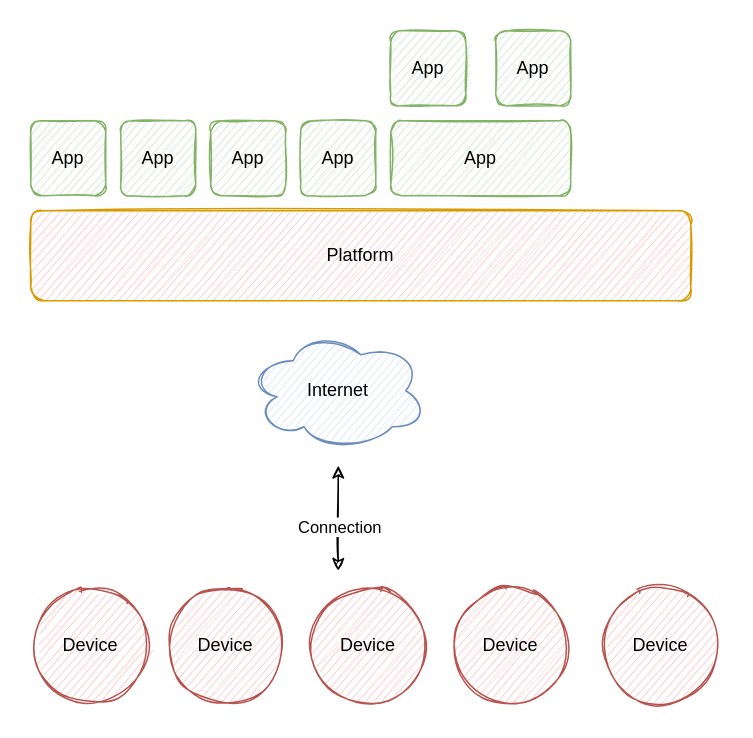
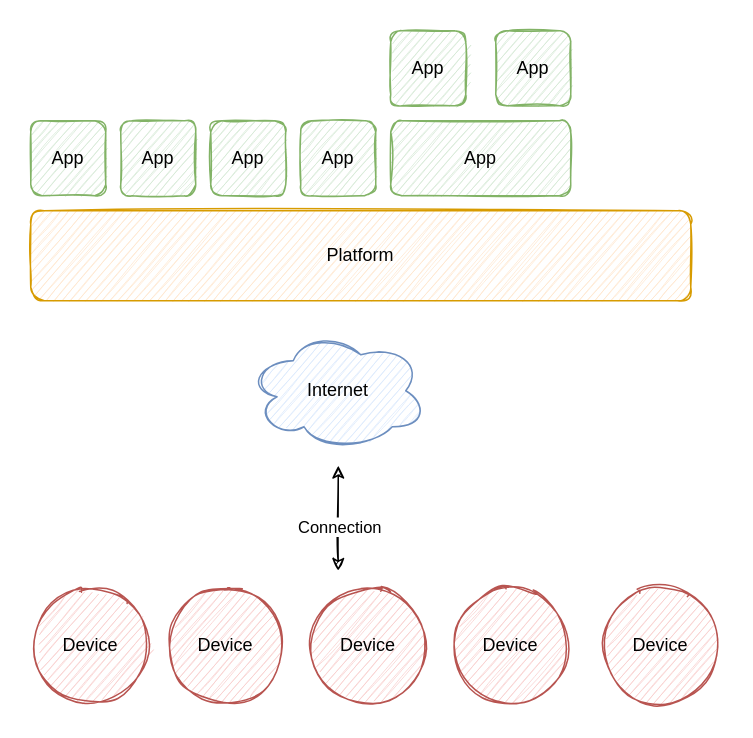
- <mxCell id="2" value="Platform" style="whiteSpace=wrap;html=1;fillColor=#f8cecc;strokeColor=#d79b00;sketch=1;rounded=1;" parent="1" vertex="1"><mxGeometry x="20" y="140" width="440" height="60" as="geometry" /></mxCell>
+ <mxCell id="2" value="Platform" style="whiteSpace=wrap;html=1;fillColor=#ffe6cc;strokeColor=#d79b00;sketch=1;rounded=1;" parent="1" vertex="1"><mxGeometry x="20" y="140" width="440" height="60" as="geometry" /></mxCell>
